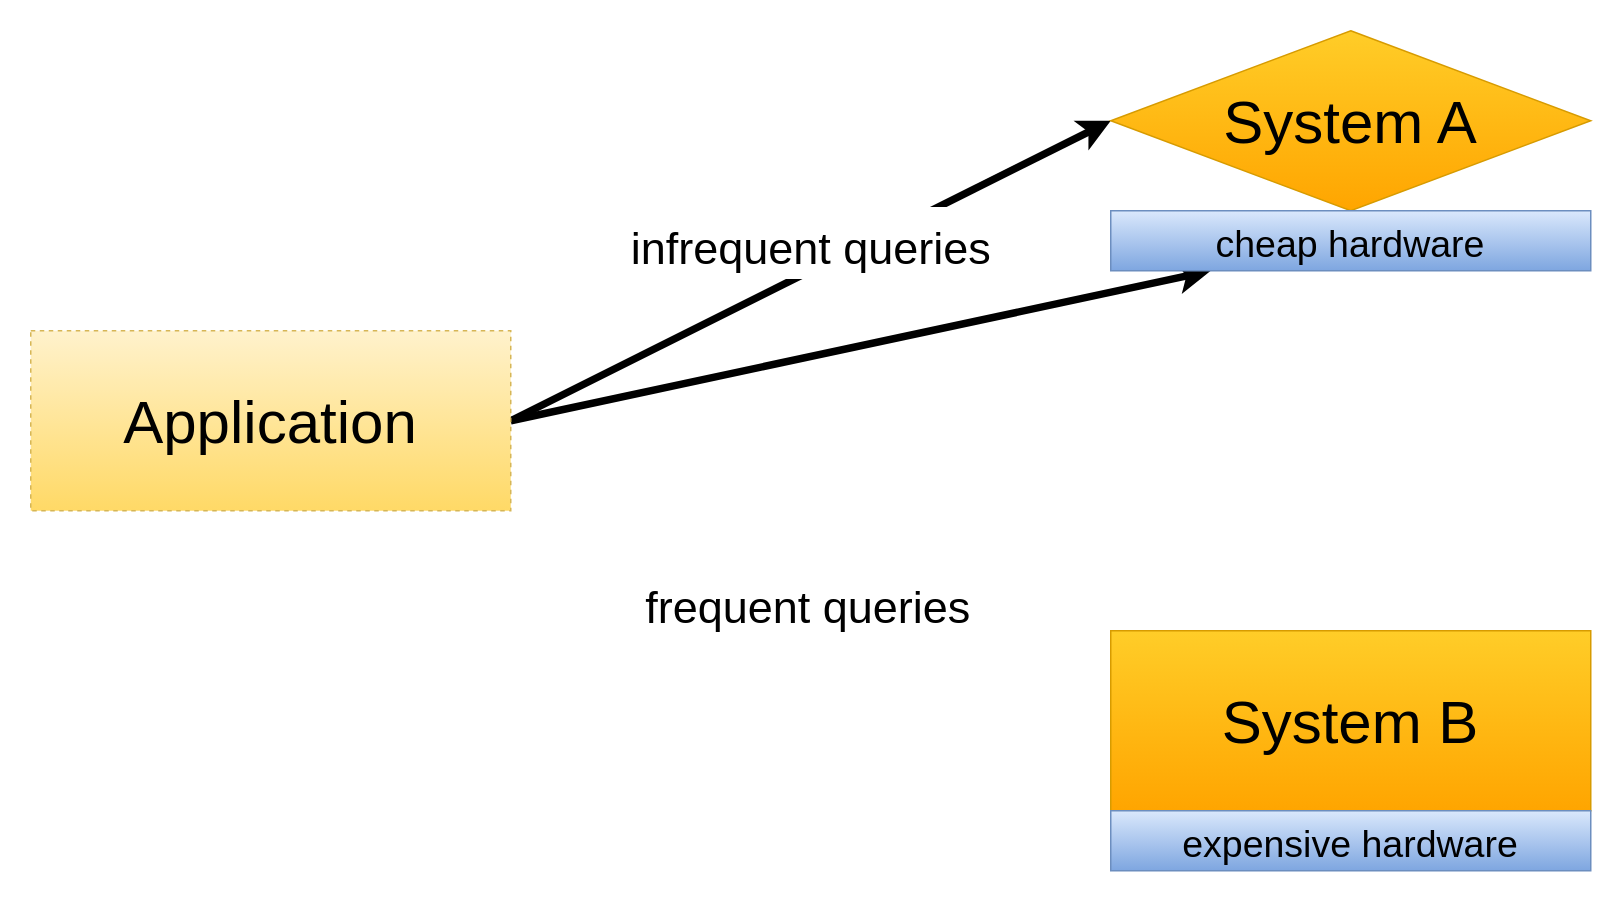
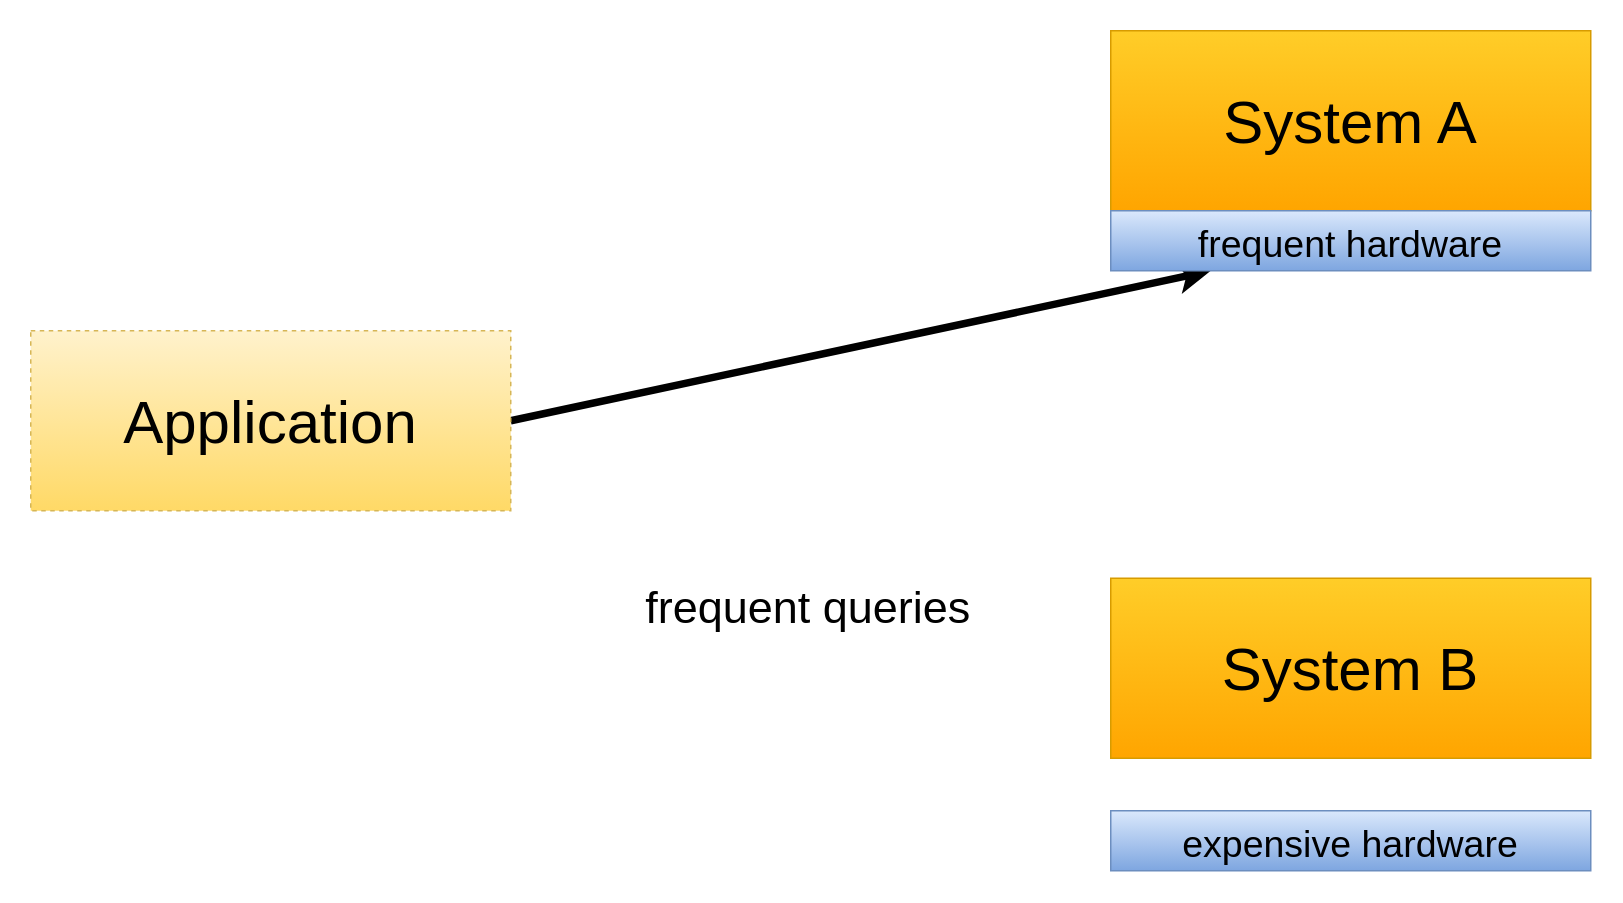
- <mxCell id="6" value="&lt;span style=&quot;font-size: 40px;&quot;&gt;System A&lt;/span&gt;" style="rhombus;whiteSpace=wrap;html=1;fillColor=#ffcd28;gradientColor=#ffa500;strokeColor=#d79b00;" parent="1" vertex="1"><mxGeometry x="740" y="20" width="320" height="120" as="geometry" /></mxCell>
+ <mxCell id="6" value="&lt;span style=&quot;font-size: 40px;&quot;&gt;System A&lt;/span&gt;" style="rounded=0;whiteSpace=wrap;html=1;fillColor=#ffcd28;gradientColor=#ffa500;strokeColor=#d79b00;" parent="1" vertex="1"><mxGeometry x="740" y="20" width="320" height="120" as="geometry" /></mxCell>
- <mxCell id="10" value="&lt;font style=&quot;font-size: 25px;&quot;&gt;cheap hardware&lt;/font&gt;" style="rounded=0;whiteSpace=wrap;html=1;fontSize=30;fillColor=#dae8fc;gradientColor=#7ea6e0;strokeColor=#6c8ebf;" parent="1" vertex="1"><mxGeometry x="740" y="140" width="320" height="40" as="geometry" /></mxCell>
+ <mxCell id="10" value="&lt;font style=&quot;font-size: 25px;&quot;&gt;frequent hardware&lt;/font&gt;" style="rounded=0;whiteSpace=wrap;html=1;fontSize=30;fillColor=#dae8fc;gradientColor=#7ea6e0;strokeColor=#6c8ebf;" parent="1" vertex="1"><mxGeometry x="740" y="140" width="320" height="40" as="geometry" /></mxCell>
- <mxCell id="2" style="rounded=0;orthogonalLoop=1;jettySize=auto;html=1;exitX=1;exitY=0.5;exitDx=0;exitDy=0;entryX=0;entryY=0.5;entryDx=0;entryDy=0;fontSize=40;strokeWidth=5;" parent="1" source="5" target="6" edge="1"><mxGeometry relative="1" as="geometry" /></mxCell>
- <mxCell id="3" value="&lt;font style=&quot;font-size: 30px;&quot;&gt;infrequent queries&lt;/font&gt;" style="edgeLabel;html=1;align=center;verticalAlign=middle;resizable=0;points=[];fontSize=40;" parent="2" vertex="1" connectable="0"><mxGeometry x="0.321" y="-6" relative="1" as="geometry"><mxPoint x="-67" y="7" as="offset" /></mxGeometry></mxCell>
- <mxCell id="7" value="&lt;span style=&quot;font-size: 40px;&quot;&gt;System B&lt;/span&gt;" style="rounded=0;whiteSpace=wrap;html=1;fillColor=#ffcd28;gradientColor=#ffa500;strokeColor=#d79b00;" parent="1" vertex="1"><mxGeometry x="740" y="420" width="320" height="120" as="geometry" /></mxCell>
+ <mxCell id="7" value="&lt;span style=&quot;font-size: 40px;&quot;&gt;System B&lt;/span&gt;" style="rounded=0;whiteSpace=wrap;html=1;fillColor=#ffcd28;gradientColor=#ffa500;strokeColor=#d79b00;" parent="1" vertex="1"><mxGeometry x="740" y="385" width="320" height="120" as="geometry" /></mxCell>
